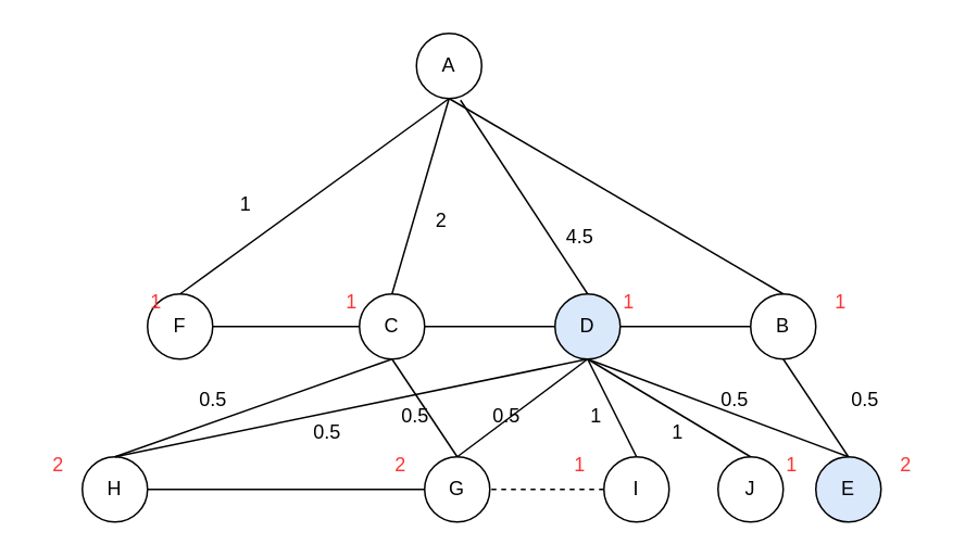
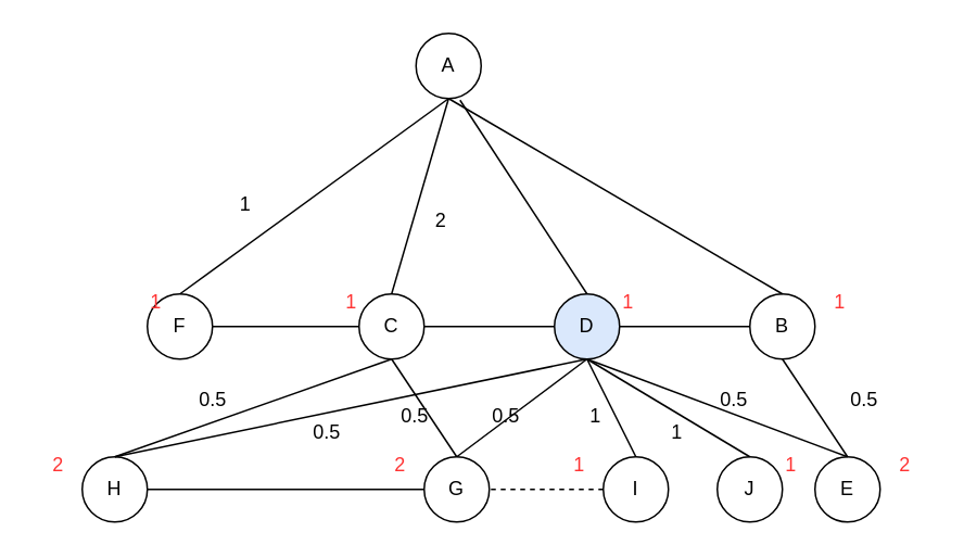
- <mxCell id="46" value="4.5" style="text;html=1;align=center;verticalAlign=middle;resizable=0;points=[];autosize=1;strokeColor=none;fillColor=none;" vertex="1" parent="1"><mxGeometry x="335" y="130" width="40" height="30" as="geometry" /></mxCell>
- <mxCell id="19" value="E" style="ellipse;whiteSpace=wrap;html=1;aspect=fixed;fillColor=#dae8fc;" vertex="1" parent="1"><mxGeometry x="500" y="280" width="40" height="40" as="geometry" /></mxCell>
+ <mxCell id="19" value="E" style="ellipse;whiteSpace=wrap;html=1;aspect=fixed;" vertex="1" parent="1"><mxGeometry x="500" y="280" width="40" height="40" as="geometry" /></mxCell>
